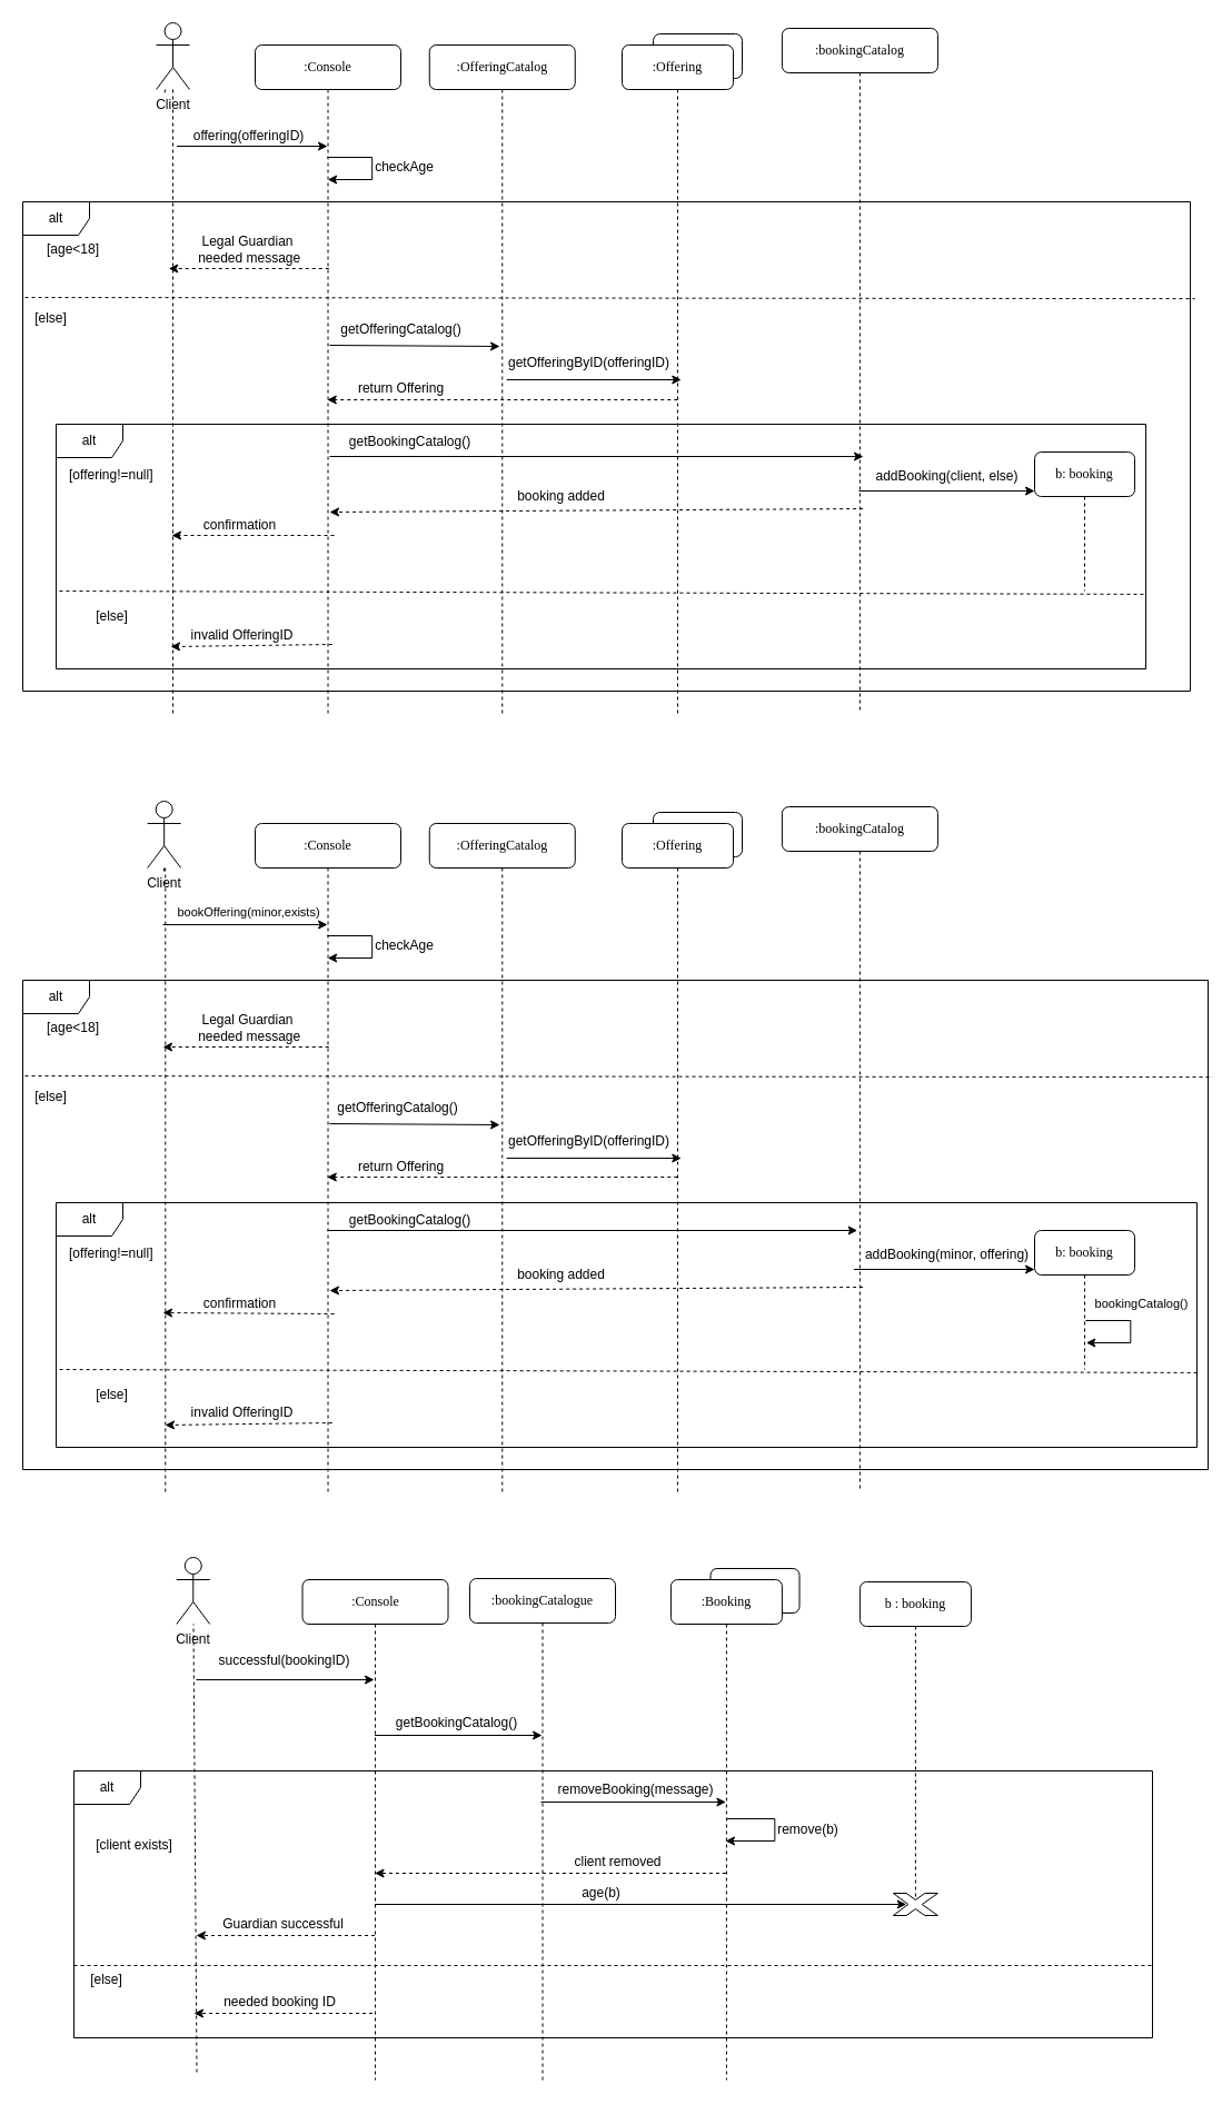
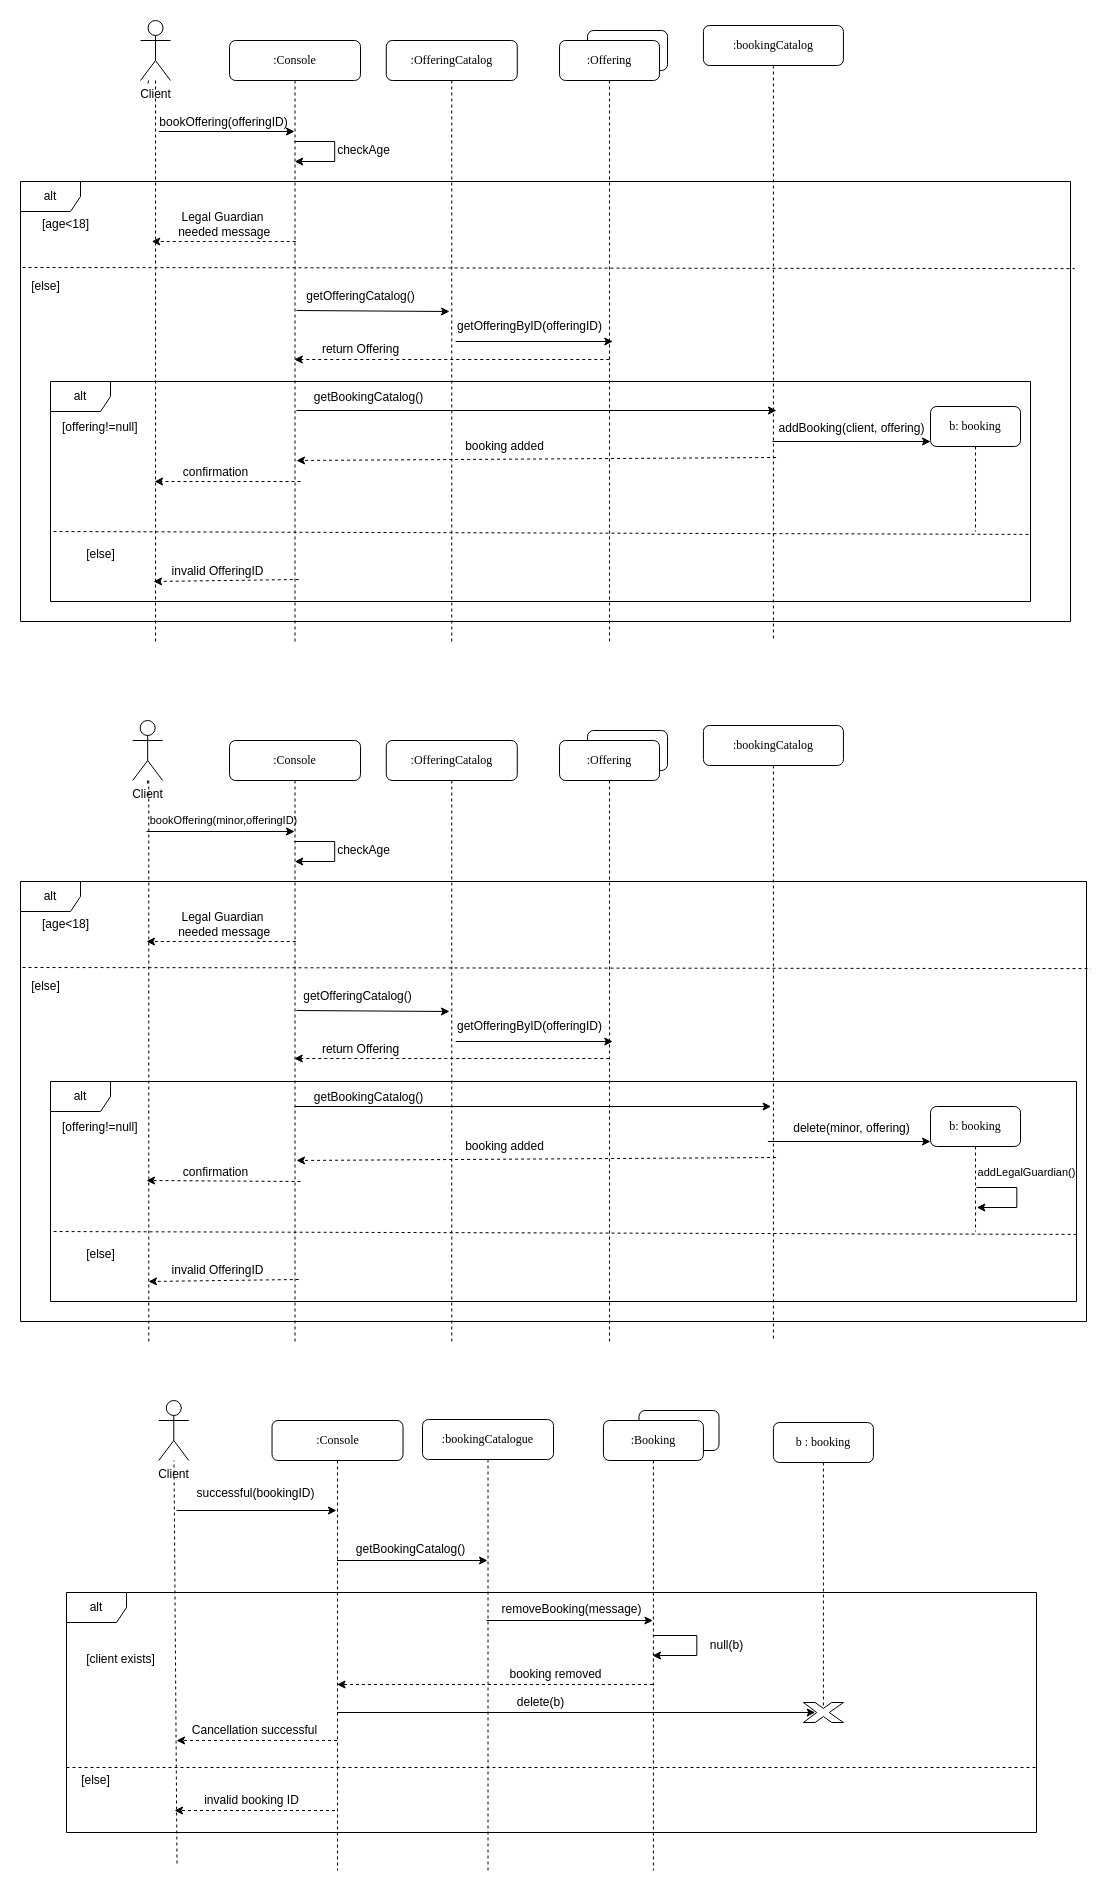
- <mxCell id="26" value="offering(offeringID)" style="text;html=1;align=center;verticalAlign=middle;resizable=0;points=[];autosize=1;strokeColor=none;fillColor=none;" parent="1" vertex="1"><mxGeometry x="148.28" y="107" width="150" height="30" as="geometry" /></mxCell>
+ <mxCell id="26" value="bookOffering(offeringID)" style="text;html=1;align=center;verticalAlign=middle;resizable=0;points=[];autosize=1;strokeColor=none;fillColor=none;" parent="1" vertex="1"><mxGeometry x="148.28" y="107" width="150" height="30" as="geometry" /></mxCell>
- <mxCell id="42" value="addBooking(client, else)" style="text;html=1;align=center;verticalAlign=middle;resizable=0;points=[];autosize=1;strokeColor=none;fillColor=none;" parent="1" vertex="1"><mxGeometry x="766.03" y="413" width="170" height="30" as="geometry" /></mxCell>
+ <mxCell id="42" value="addBooking(client, offering)" style="text;html=1;align=center;verticalAlign=middle;resizable=0;points=[];autosize=1;strokeColor=none;fillColor=none;" parent="1" vertex="1"><mxGeometry x="766.03" y="413" width="170" height="30" as="geometry" /></mxCell>
- <mxCell id="92" value="&lt;font style=&quot;font-size: 11px;&quot;&gt;bookOffering(minor,exists)&lt;/font&gt;" style="text;html=1;align=center;verticalAlign=middle;resizable=0;points=[];autosize=1;strokeColor=none;fillColor=none;" parent="1" vertex="1"><mxGeometry x="138.28" y="805" width="170" height="30" as="geometry" /></mxCell>
+ <mxCell id="92" value="&lt;font style=&quot;font-size: 11px;&quot;&gt;bookOffering(minor,offeringID)&lt;/font&gt;" style="text;html=1;align=center;verticalAlign=middle;resizable=0;points=[];autosize=1;strokeColor=none;fillColor=none;" parent="1" vertex="1"><mxGeometry x="138.28" y="805" width="170" height="30" as="geometry" /></mxCell>
- <mxCell id="80" value="addBooking(minor, offering)" style="text;html=1;align=center;verticalAlign=middle;resizable=0;points=[];autosize=1;strokeColor=none;fillColor=none;" parent="1" vertex="1"><mxGeometry x="761.03" y="1113" width="180" height="30" as="geometry" /></mxCell>
+ <mxCell id="80" value="delete(minor, offering)" style="text;html=1;align=center;verticalAlign=middle;resizable=0;points=[];autosize=1;strokeColor=none;fillColor=none;" parent="1" vertex="1"><mxGeometry x="761.03" y="1113" width="180" height="30" as="geometry" /></mxCell>
- <mxCell id="109" value="&lt;font style=&quot;font-size: 11px;&quot;&gt;bookingCatalog()&lt;/font&gt;" style="text;html=1;align=center;verticalAlign=middle;resizable=0;points=[];autosize=1;strokeColor=none;fillColor=none;" vertex="1" parent="1"><mxGeometry x="966" y="1157" width="120" height="30" as="geometry" /></mxCell>
+ <mxCell id="109" value="&lt;font style=&quot;font-size: 11px;&quot;&gt;addLegalGuardian()&lt;/font&gt;" style="text;html=1;align=center;verticalAlign=middle;resizable=0;points=[];autosize=1;strokeColor=none;fillColor=none;" vertex="1" parent="1"><mxGeometry x="966" y="1157" width="120" height="30" as="geometry" /></mxCell>
- <mxCell id="100" value="remove(b)" style="text;html=1;align=center;verticalAlign=middle;resizable=0;points=[];autosize=1;strokeColor=none;fillColor=none;" parent="1" vertex="1"><mxGeometry x="686.03" y="1629.5" width="80" height="30" as="geometry" /></mxCell>
+ <mxCell id="100" value="null(b)" style="text;html=1;align=center;verticalAlign=middle;resizable=0;points=[];autosize=1;strokeColor=none;fillColor=none;" parent="1" vertex="1"><mxGeometry x="686.03" y="1629.5" width="80" height="30" as="geometry" /></mxCell>
- <mxCell id="105" value="client removed" style="text;html=1;align=center;verticalAlign=middle;resizable=0;points=[];autosize=1;strokeColor=none;fillColor=none;" parent="1" vertex="1"><mxGeometry x="495" y="1659" width="120" height="30" as="geometry" /></mxCell>
+ <mxCell id="105" value="booking removed" style="text;html=1;align=center;verticalAlign=middle;resizable=0;points=[];autosize=1;strokeColor=none;fillColor=none;" parent="1" vertex="1"><mxGeometry x="495" y="1659" width="120" height="30" as="geometry" /></mxCell>
- <mxCell id="102" value="age(b)" style="text;html=1;align=center;verticalAlign=middle;resizable=0;points=[];autosize=1;strokeColor=none;fillColor=none;" parent="1" vertex="1"><mxGeometry x="505.03" y="1687" width="70" height="30" as="geometry" /></mxCell>
+ <mxCell id="102" value="delete(b)" style="text;html=1;align=center;verticalAlign=middle;resizable=0;points=[];autosize=1;strokeColor=none;fillColor=none;" parent="1" vertex="1"><mxGeometry x="505.03" y="1687" width="70" height="30" as="geometry" /></mxCell>
- <mxCell id="106" value="Guardian successful" style="text;html=1;align=center;verticalAlign=middle;resizable=0;points=[];autosize=1;strokeColor=none;fillColor=none;" parent="1" vertex="1"><mxGeometry x="174" y="1715" width="160" height="30" as="geometry" /></mxCell>
+ <mxCell id="106" value="Cancellation successful" style="text;html=1;align=center;verticalAlign=middle;resizable=0;points=[];autosize=1;strokeColor=none;fillColor=none;" parent="1" vertex="1"><mxGeometry x="174" y="1715" width="160" height="30" as="geometry" /></mxCell>
- <mxCell id="108" value="needed booking ID" style="text;html=1;align=center;verticalAlign=middle;resizable=0;points=[];autosize=1;strokeColor=none;fillColor=none;" parent="1" vertex="1"><mxGeometry x="191.41" y="1785" width="120" height="30" as="geometry" /></mxCell>
+ <mxCell id="108" value="invalid booking ID" style="text;html=1;align=center;verticalAlign=middle;resizable=0;points=[];autosize=1;strokeColor=none;fillColor=none;" parent="1" vertex="1"><mxGeometry x="191.41" y="1785" width="120" height="30" as="geometry" /></mxCell>
